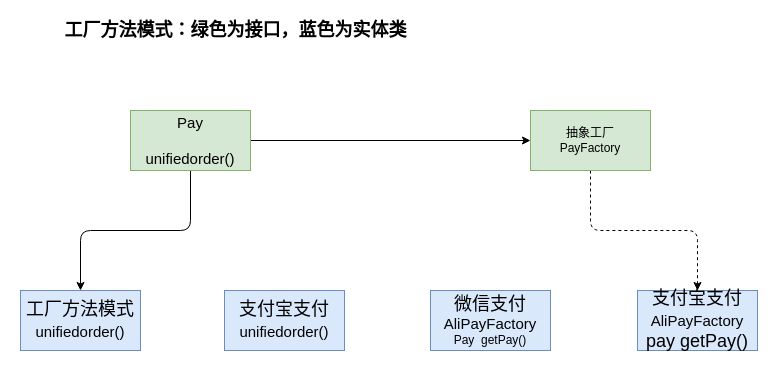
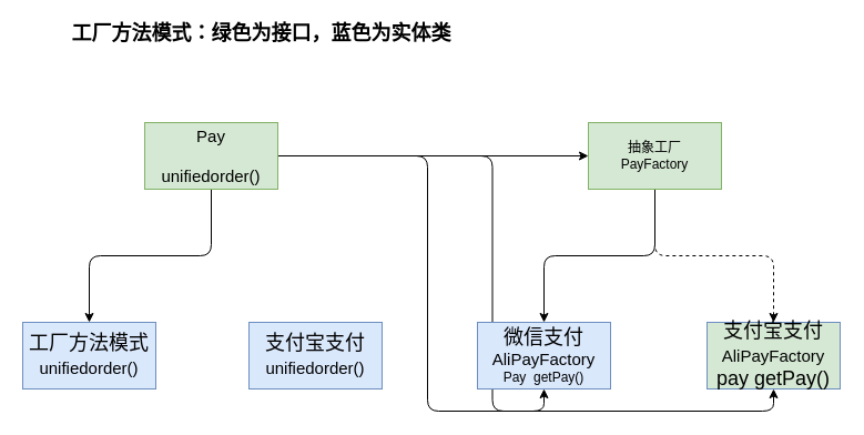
+ <mxCell id="10" style="edgeStyle=orthogonalEdgeStyle;rounded=1;orthogonalLoop=1;jettySize=auto;html=1;entryX=0.5;entryY=0;entryDx=0;entryDy=0;" edge="1" parent="1" source="12" target="14"><mxGeometry relative="1" as="geometry" /></mxCell>
+ <mxCell id="4" style="edgeStyle=orthogonalEdgeStyle;rounded=1;orthogonalLoop=1;jettySize=auto;html=1;entryX=0.5;entryY=1;entryDx=0;entryDy=0;" edge="1" parent="1" source="6" target="14"><mxGeometry relative="1" as="geometry"><Array as="points"><mxPoint x="385" y="140" /><mxPoint x="385" y="370" /><mxPoint x="490" y="370" /></Array></mxGeometry></mxCell>
- <mxCell id="13" value="&lt;font style=&quot;font-size: 18px&quot;&gt;支付宝支付&lt;br&gt;&lt;span style=&quot;font-size: 15px&quot;&gt;AliPayFactory&lt;br&gt;&lt;/span&gt;pay getPay()&lt;br&gt;&lt;/font&gt;" style="rounded=0;whiteSpace=wrap;html=1;fillColor=#dae8fc;strokeColor=#6c8ebf;" vertex="1" parent="1"><mxGeometry x="637" y="290" width="120" height="60" as="geometry" /></mxCell>
+ <mxCell id="13" value="&lt;font style=&quot;font-size: 18px&quot;&gt;支付宝支付&lt;br&gt;&lt;span style=&quot;font-size: 15px&quot;&gt;AliPayFactory&lt;br&gt;&lt;/span&gt;pay getPay()&lt;br&gt;&lt;/font&gt;" style="rounded=0;whiteSpace=wrap;html=1;fillColor=#d5e8d4;strokeColor=#6c8ebf;" vertex="1" parent="1"><mxGeometry x="637" y="290" width="120" height="60" as="geometry" /></mxCell>
+ <mxCell id="5" style="edgeStyle=orthogonalEdgeStyle;rounded=1;orthogonalLoop=1;jettySize=auto;html=1;exitX=1;exitY=0.5;exitDx=0;exitDy=0;entryX=0.5;entryY=1;entryDx=0;entryDy=0;" edge="1" parent="1" source="6" target="13"><mxGeometry relative="1" as="geometry" /></mxCell>
